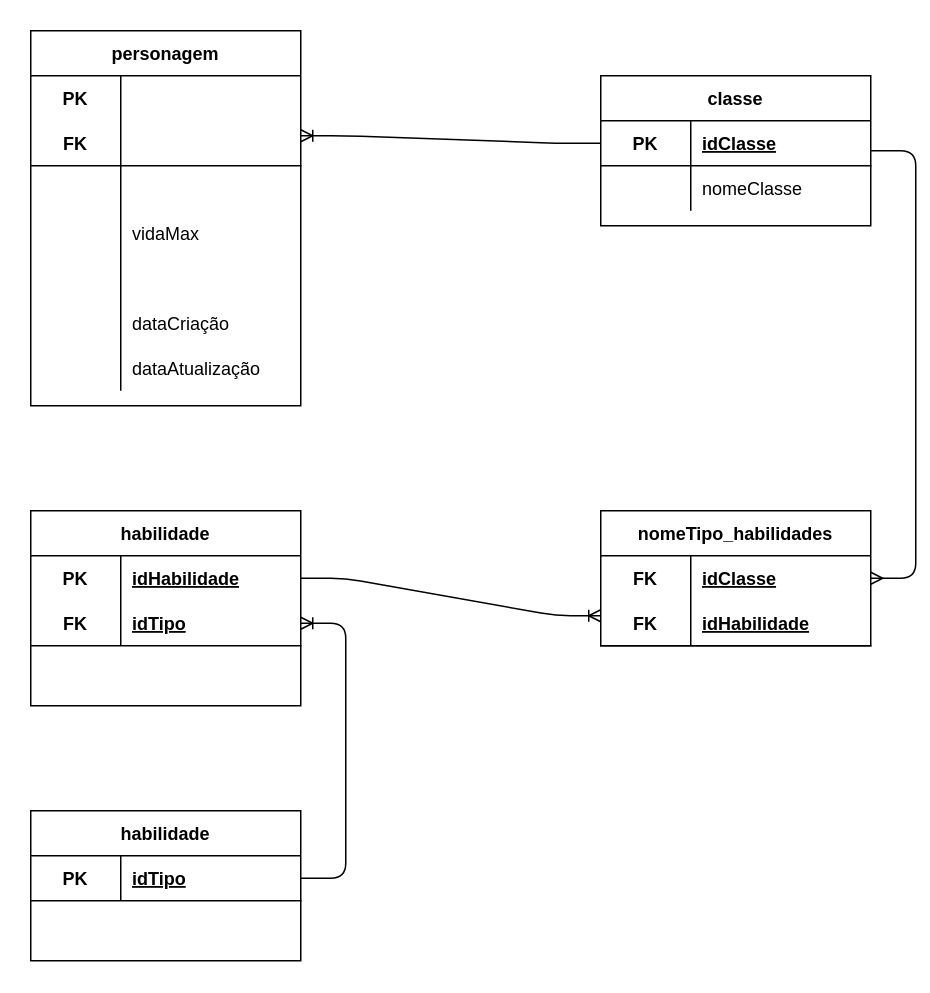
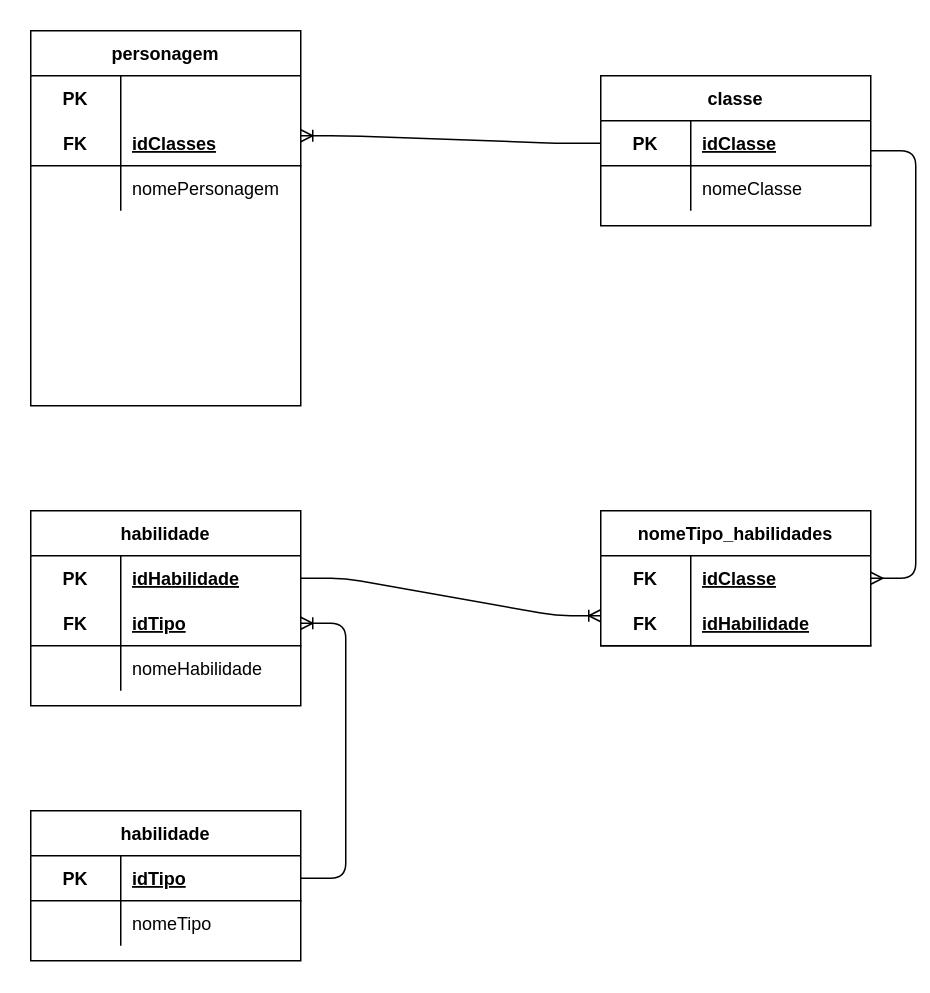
+ <mxCell id="7" value="idClasses" style="shape=partialRectangle;connectable=0;fillColor=none;top=0;left=0;bottom=0;right=0;align=left;spacingLeft=6;fontStyle=5;overflow=hidden;" vertex="1" parent="5"><mxGeometry x="60" width="120" height="30" as="geometry" /></mxCell>
+ <mxCell id="10" value="nomePersonagem" style="shape=partialRectangle;connectable=0;fillColor=none;top=0;left=0;bottom=0;right=0;align=left;spacingLeft=6;overflow=hidden;" vertex="1" parent="8"><mxGeometry x="60" width="120" height="30" as="geometry" /></mxCell>
- <mxCell id="13" value="vidaMax" style="shape=partialRectangle;connectable=0;fillColor=none;top=0;left=0;bottom=0;right=0;align=left;spacingLeft=6;overflow=hidden;" vertex="1" parent="11"><mxGeometry x="60" width="120" height="30" as="geometry" /></mxCell>
- <mxCell id="18" value="dataCriação" style="shape=partialRectangle;connectable=0;fillColor=none;top=0;left=0;bottom=0;right=0;align=left;spacingLeft=6;overflow=hidden;" vertex="1" parent="16"><mxGeometry x="60" width="120" height="30" as="geometry" /></mxCell>
- <mxCell id="21" value="dataAtualização" style="shape=partialRectangle;connectable=0;fillColor=none;top=0;left=0;bottom=0;right=0;align=left;spacingLeft=6;overflow=hidden;" vertex="1" parent="19"><mxGeometry x="60" width="120" height="30" as="geometry" /></mxCell>
+ <mxCell id="39" value="nomeHabilidade" style="shape=partialRectangle;connectable=0;fillColor=none;top=0;left=0;bottom=0;right=0;align=left;spacingLeft=6;overflow=hidden;" vertex="1" parent="37"><mxGeometry x="60" width="120" height="30" as="geometry" /></mxCell>
+ <mxCell id="54" value="nomeTipo" style="shape=partialRectangle;connectable=0;fillColor=none;top=0;left=0;bottom=0;right=0;align=left;spacingLeft=6;overflow=hidden;" vertex="1" parent="52"><mxGeometry x="60" width="120" height="30" as="geometry" /></mxCell>
